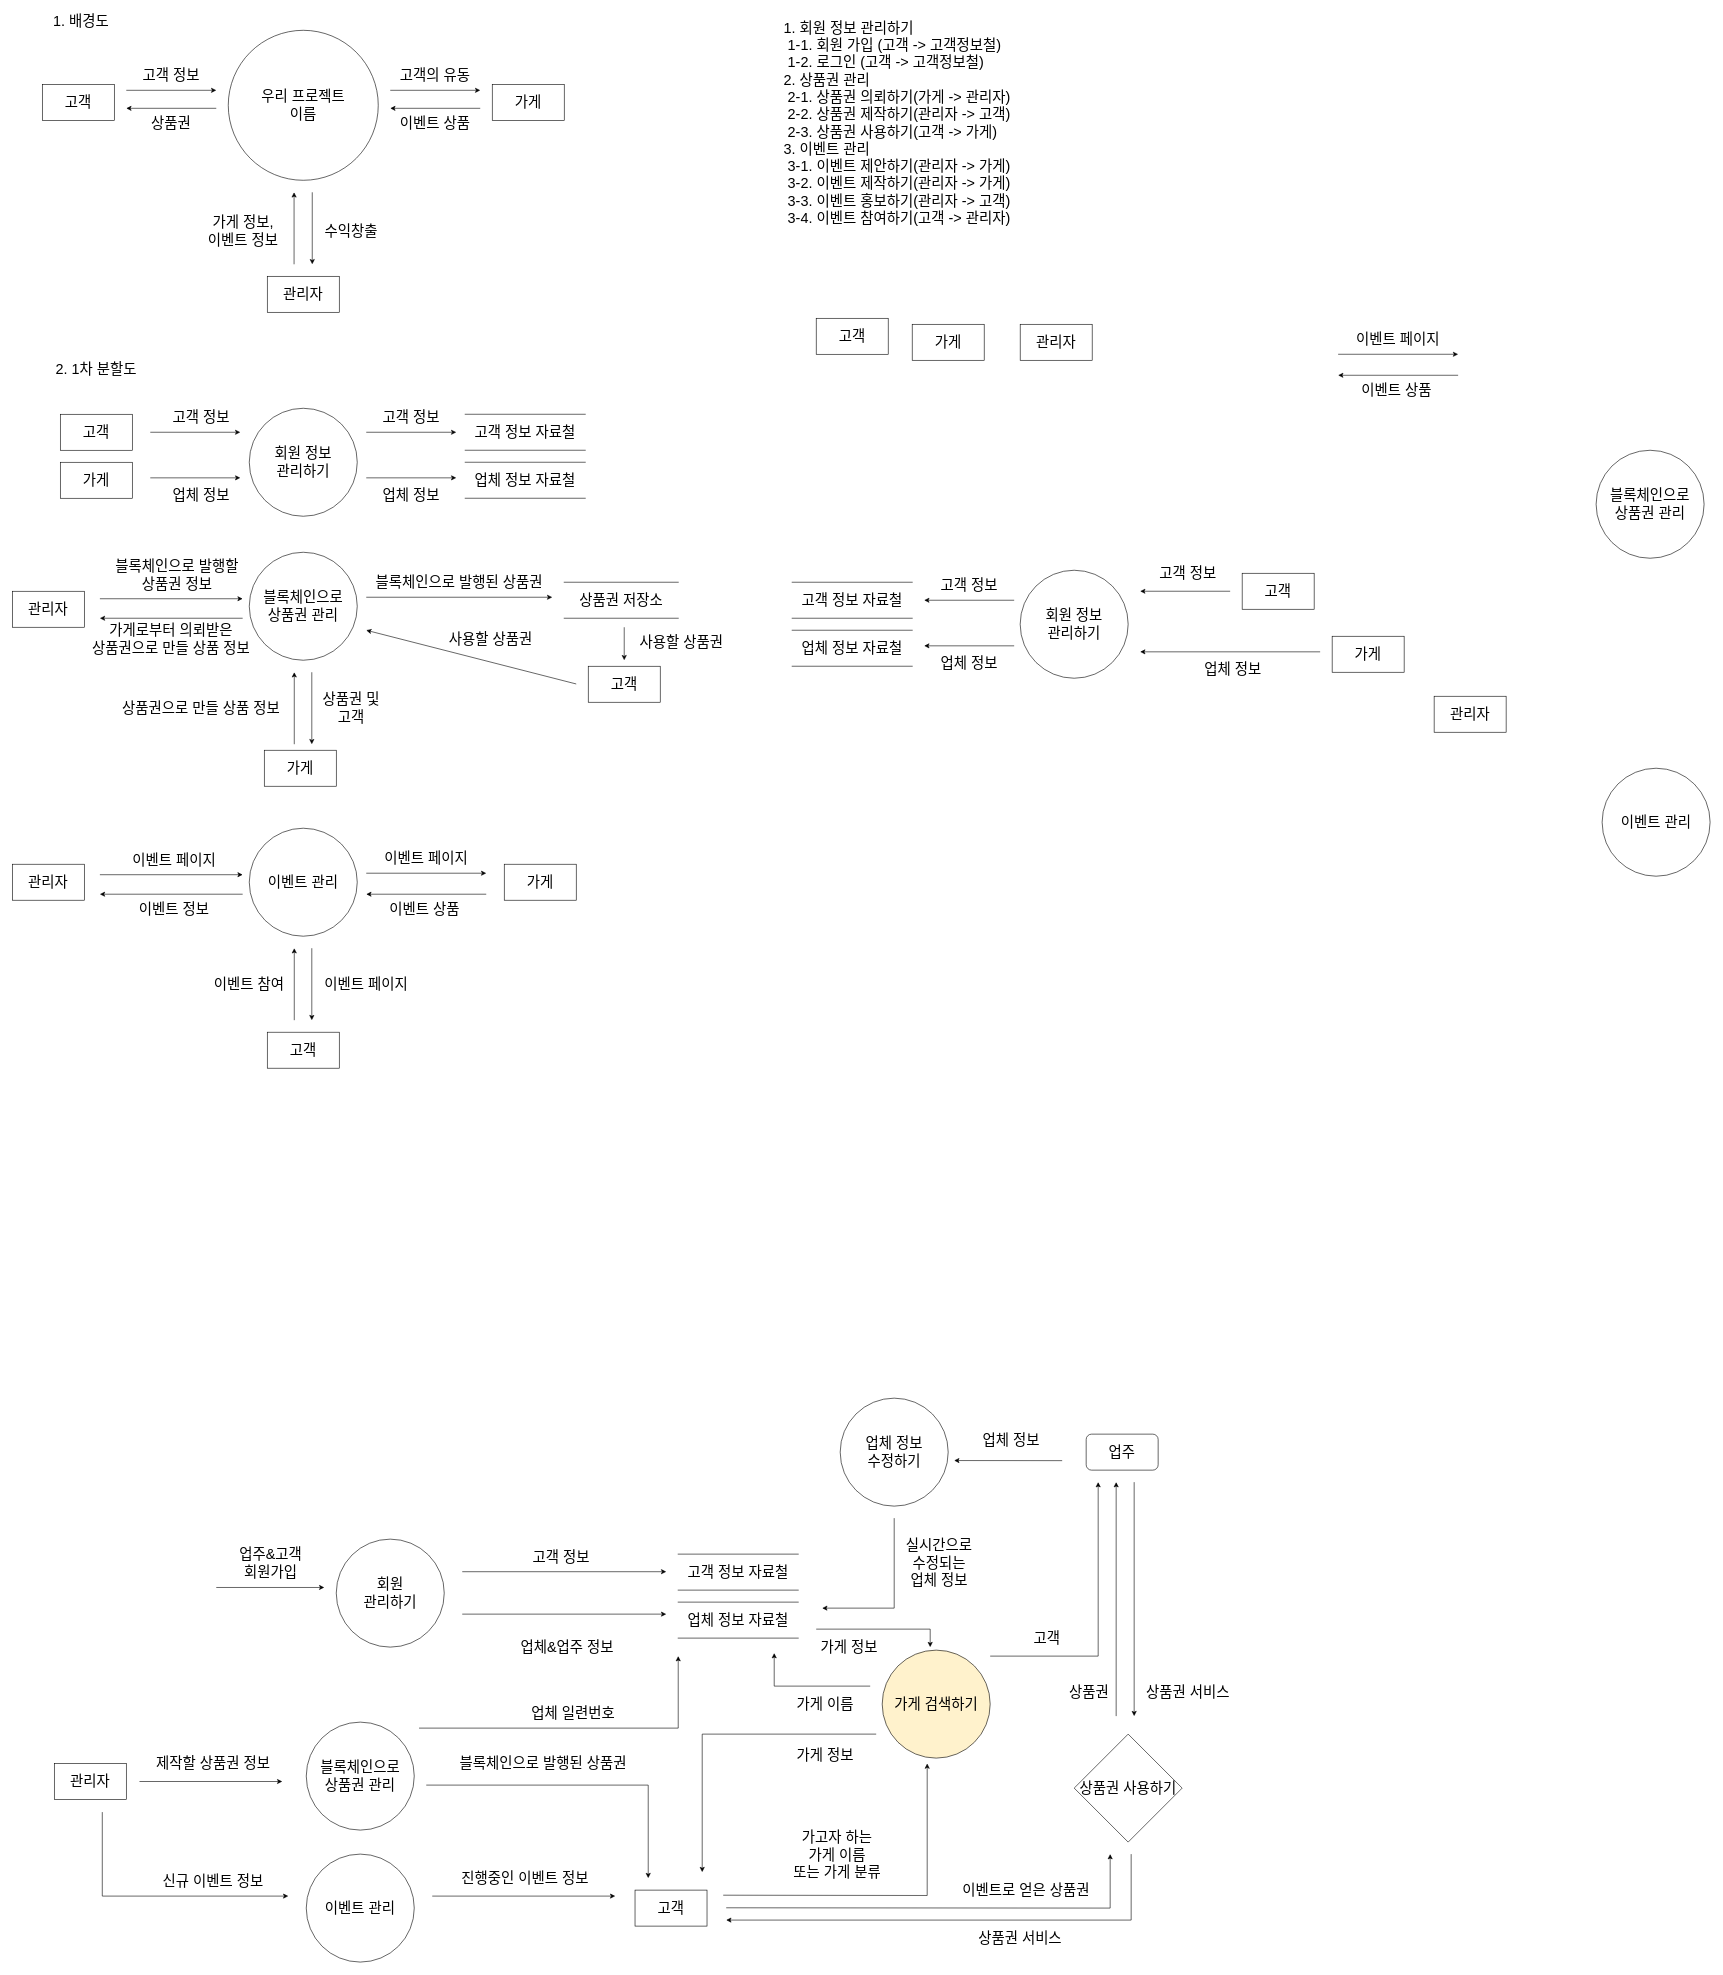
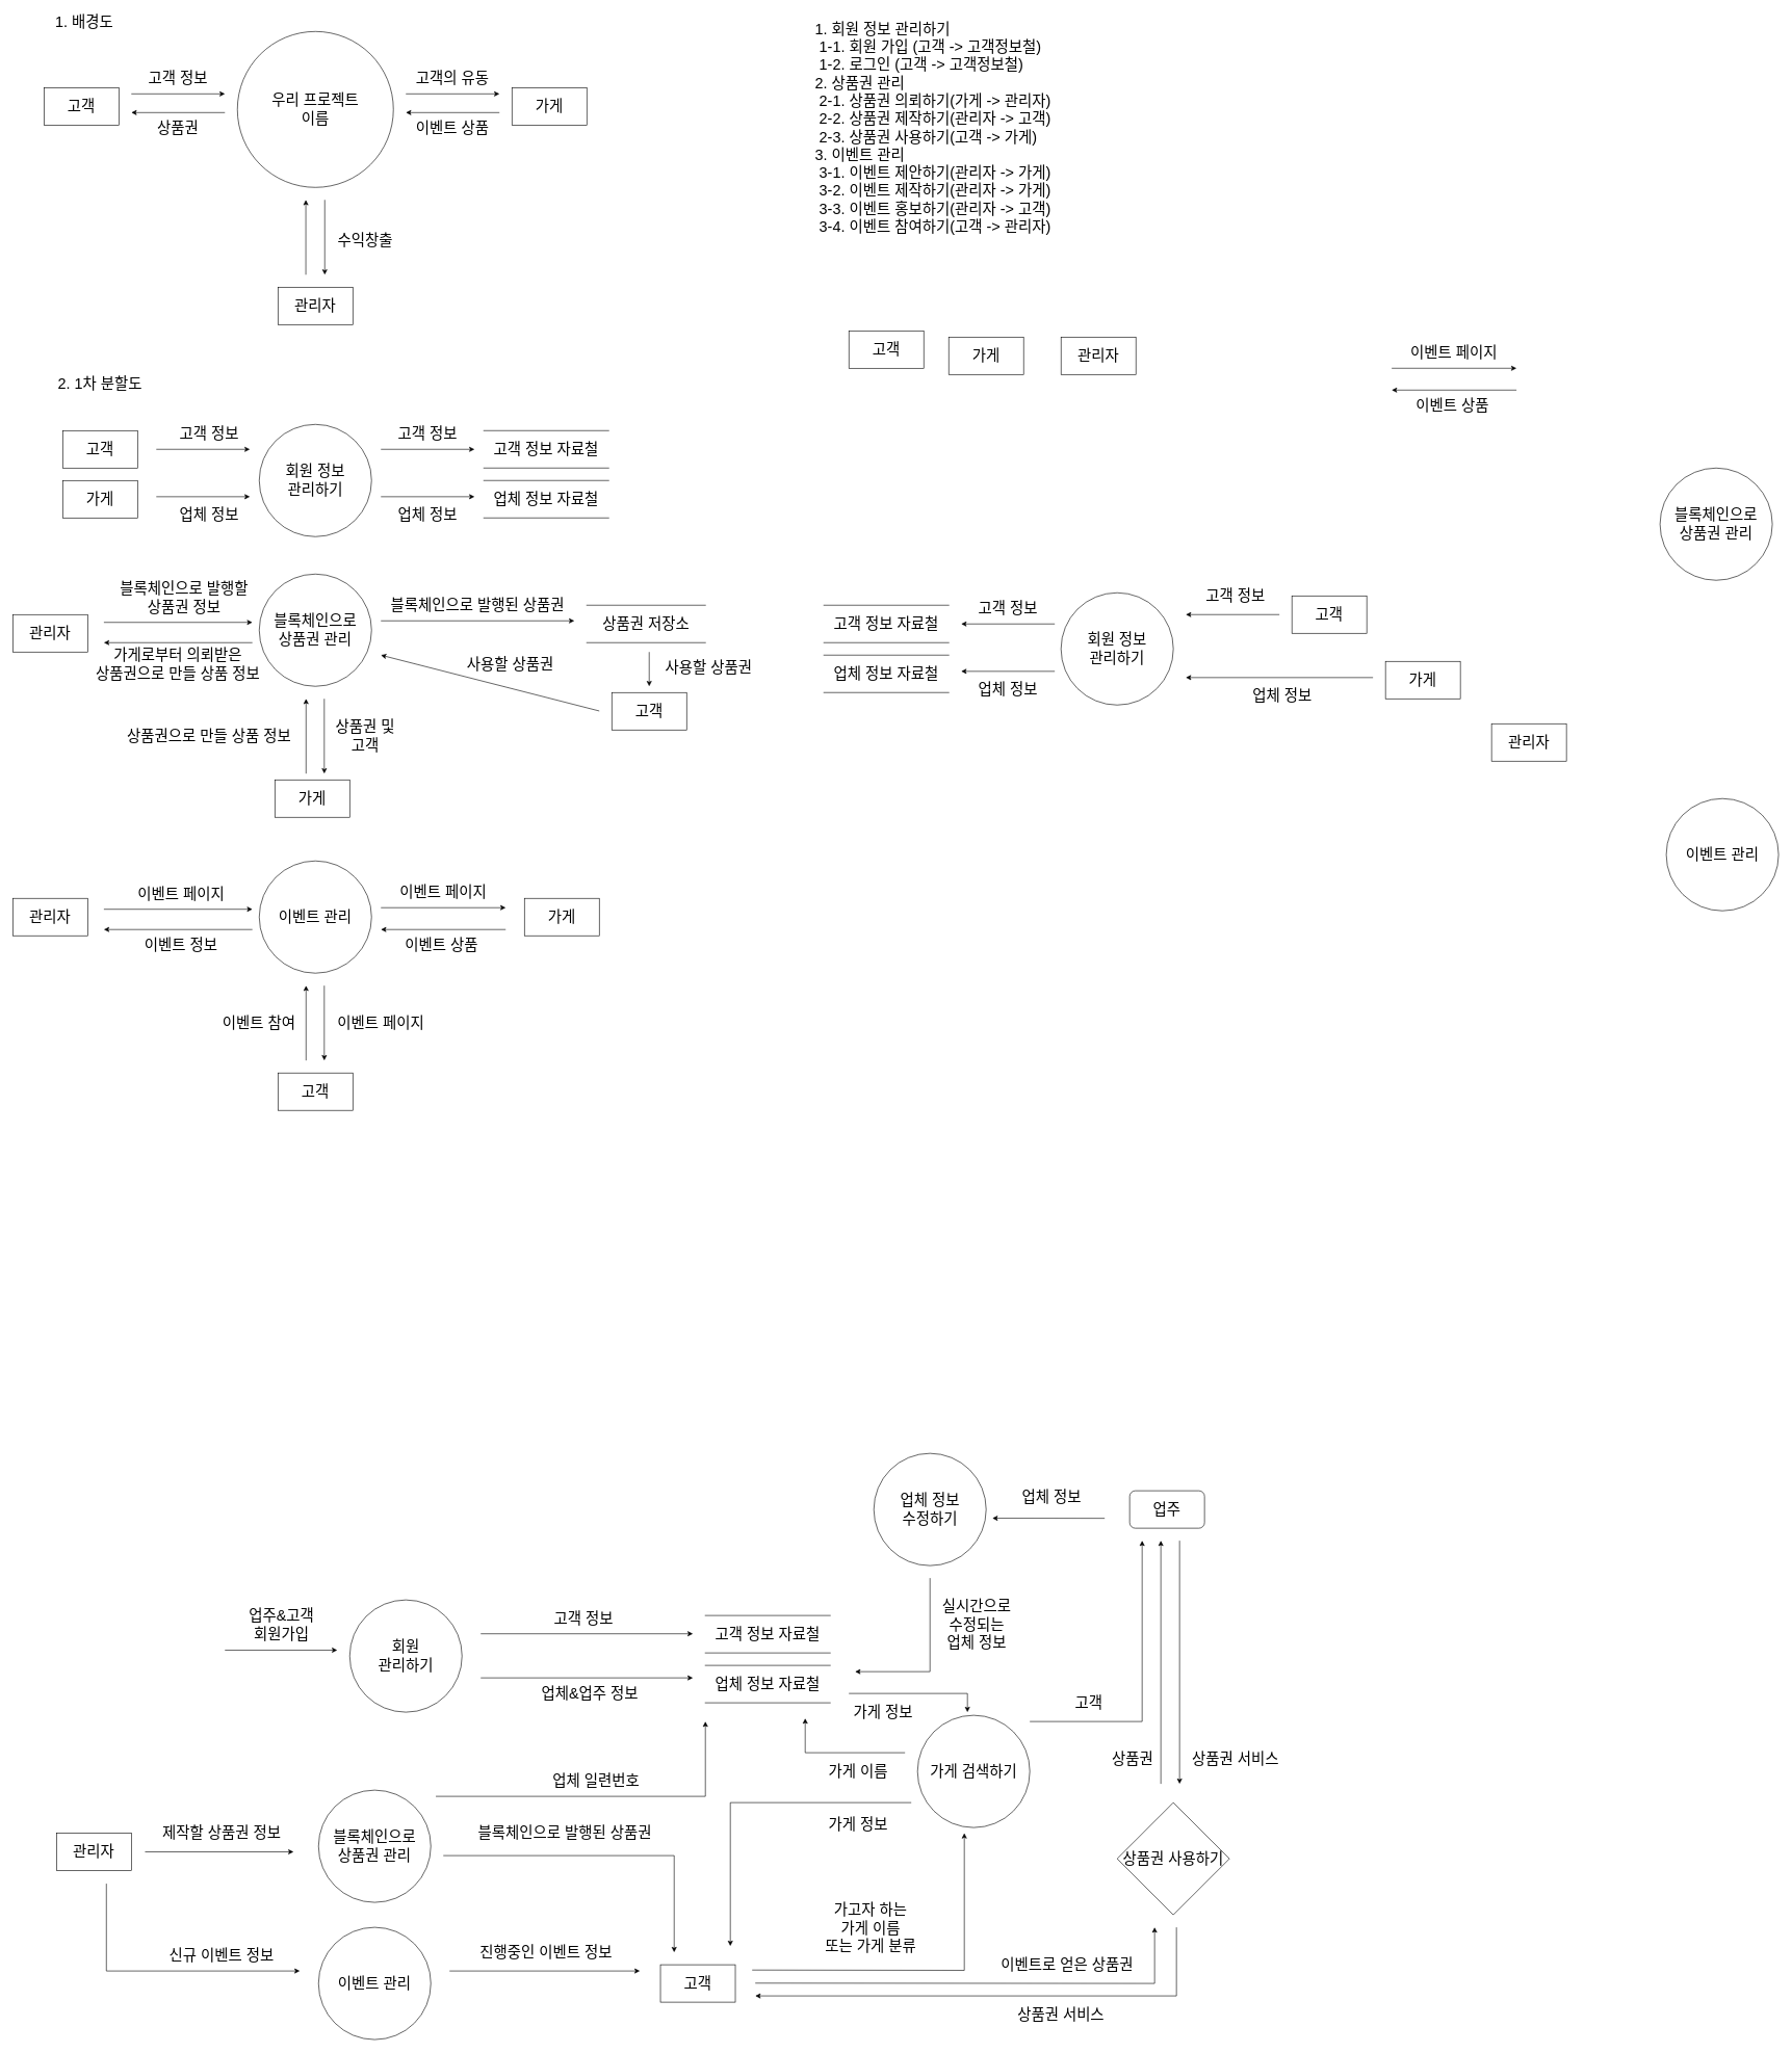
- <mxCell id="68" value="가게 정보,&lt;br&gt;이벤트 정보" style="text;html=1;strokeColor=none;fillColor=none;align=center;verticalAlign=middle;whiteSpace=wrap;rounded=0;fontSize=24;" parent="1" vertex="1"><mxGeometry x="330" y="355" width="150" height="60" as="geometry" /></mxCell>
- <mxCell id="29" value="업체&amp;amp;업주 정보" style="text;html=1;strokeColor=none;fillColor=none;align=center;verticalAlign=middle;whiteSpace=wrap;rounded=0;fontSize=24;" parent="1" vertex="1"><mxGeometry x="860" y="2730" width="170" height="30" as="geometry" /></mxCell>
+ <mxCell id="29" value="업체&amp;amp;업주 정보" style="text;html=1;strokeColor=none;fillColor=none;align=center;verticalAlign=middle;whiteSpace=wrap;rounded=0;fontSize=24;" parent="1" vertex="1"><mxGeometry x="860" y="2700" width="170" height="30" as="geometry" /></mxCell>
- <mxCell id="18" value="가게 검색하기" style="ellipse;whiteSpace=wrap;html=1;fontSize=24;aspect=fixed;fillColor=#fff2cc;" parent="1" vertex="1"><mxGeometry x="1470" y="2750" width="180" height="180" as="geometry" /></mxCell>
+ <mxCell id="18" value="가게 검색하기" style="ellipse;whiteSpace=wrap;html=1;fontSize=24;aspect=fixed;" parent="1" vertex="1"><mxGeometry x="1470" y="2750" width="180" height="180" as="geometry" /></mxCell>
